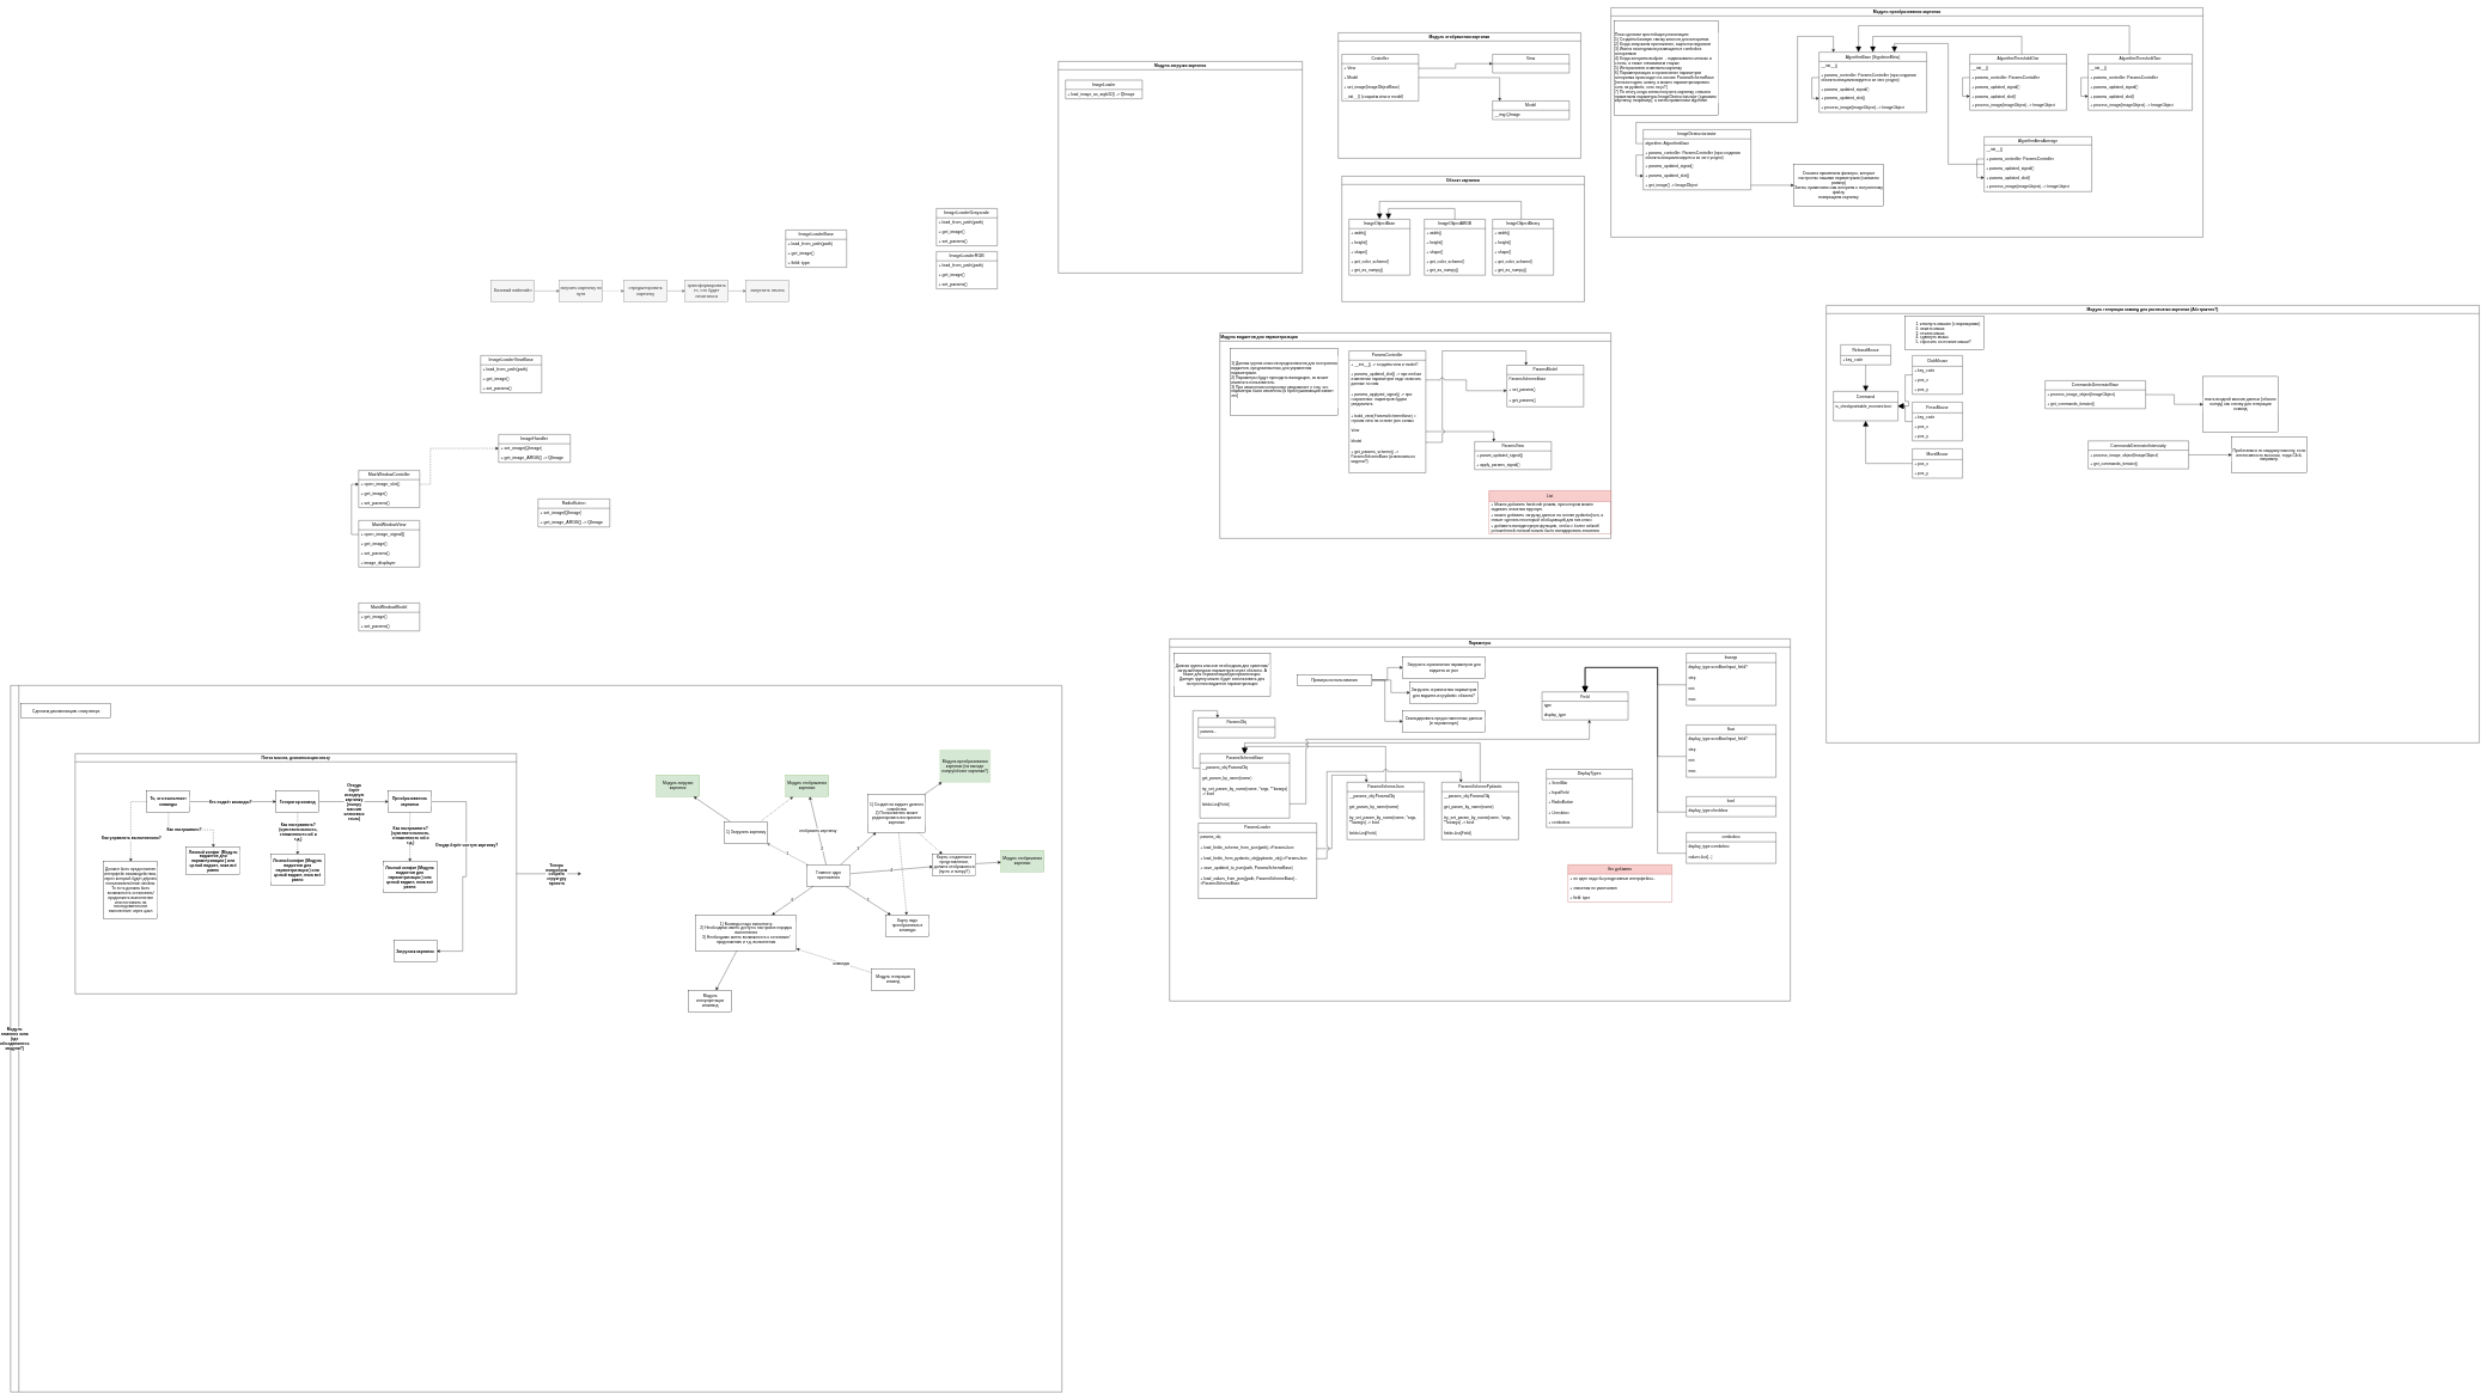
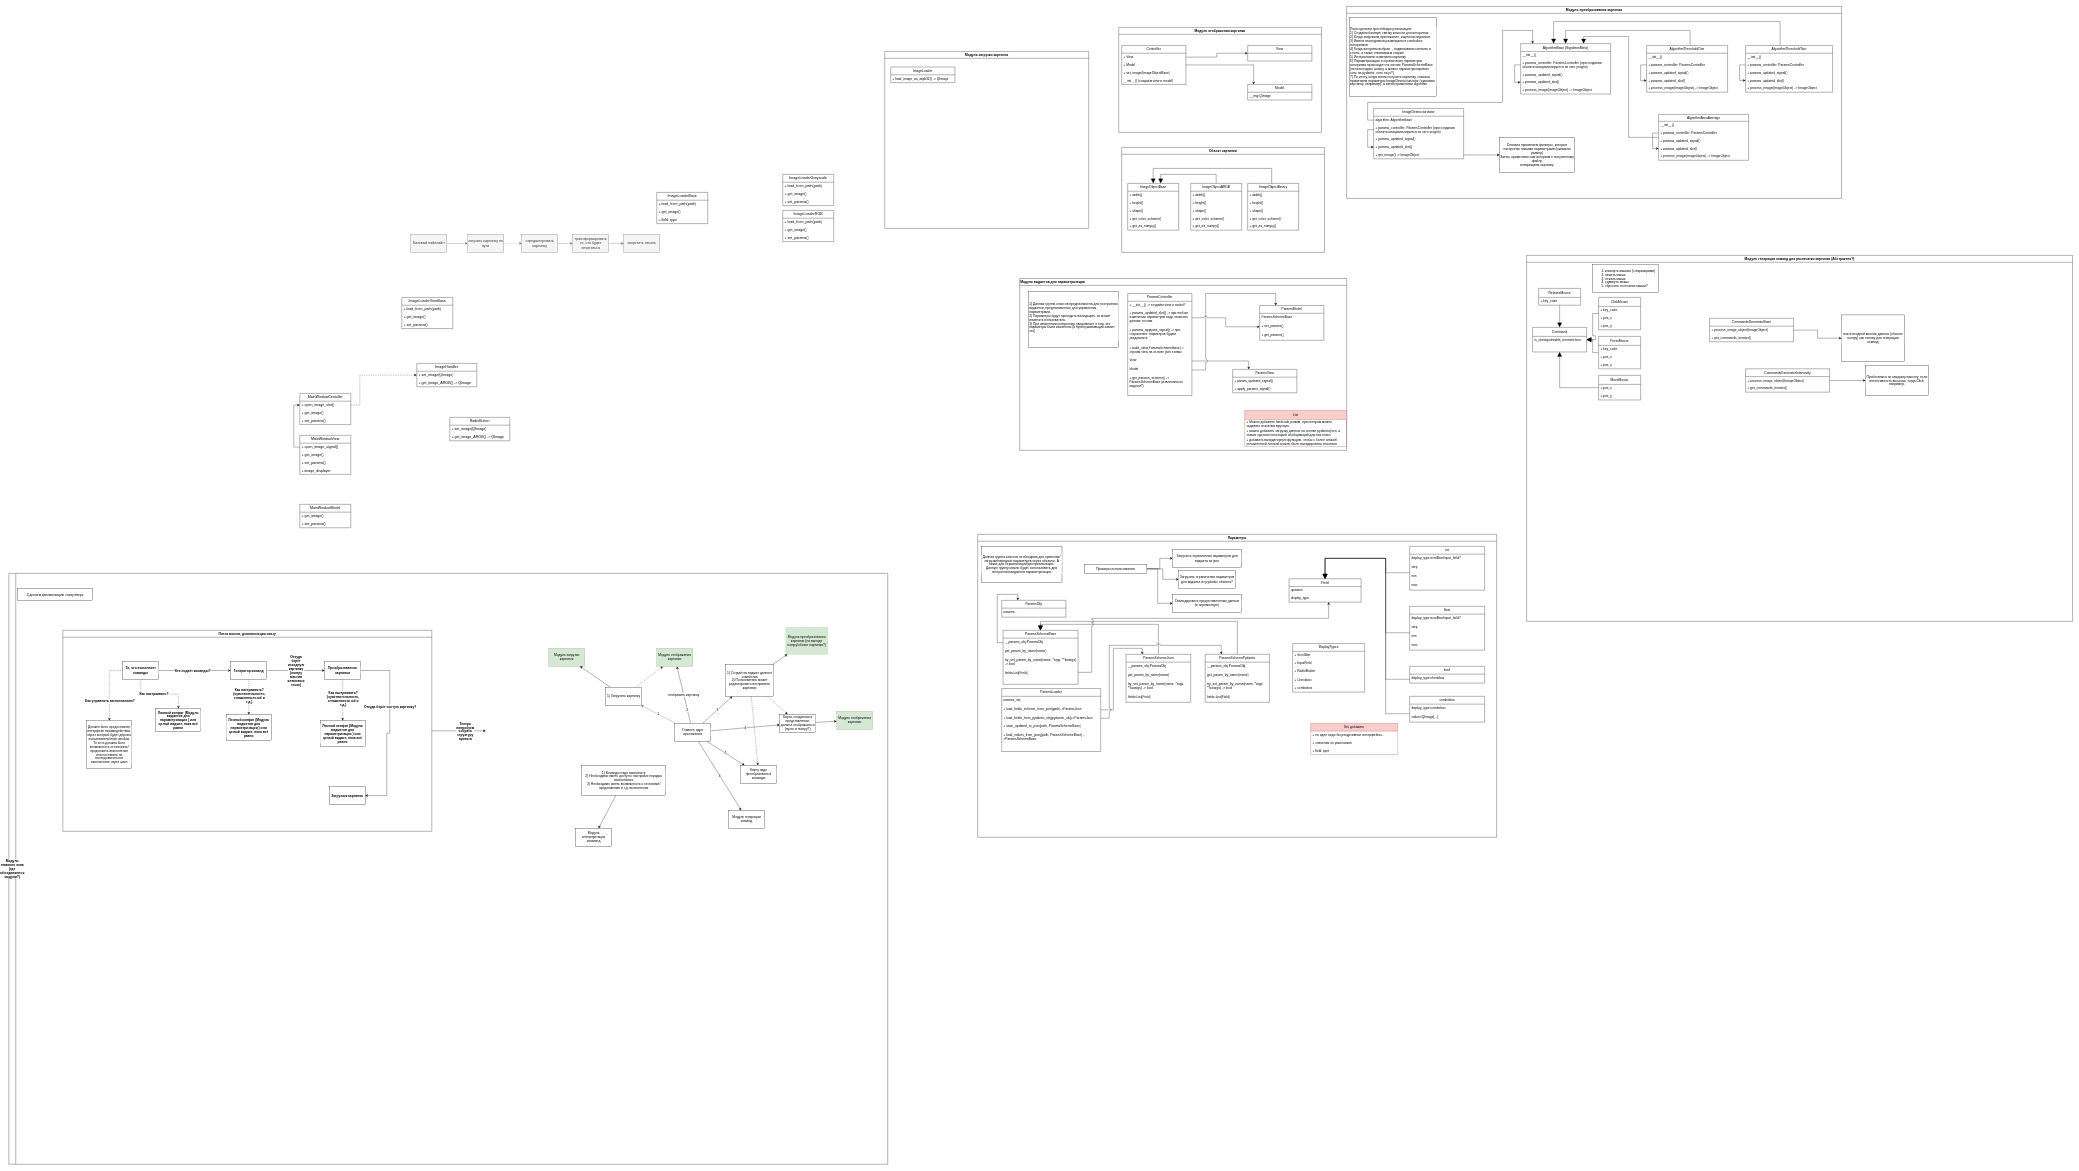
- <mxCell id="141" value="kwargs" style="swimlane;fontStyle=0;childLayout=stackLayout;horizontal=1;startSize=26;fillColor=none;horizontalStack=0;resizeParent=1;resizeParentMax=0;resizeLast=0;collapsible=1;marginBottom=0;whiteSpace=wrap;html=1;fontFamily=Helvetica;fontSize=11;fontColor=default;labelBackgroundColor=default;" parent="103" vertex="1"><mxGeometry x="1440" y="40" width="250" height="146" as="geometry" /></mxCell>
+ <mxCell id="141" value="int" style="swimlane;fontStyle=0;childLayout=stackLayout;horizontal=1;startSize=26;fillColor=none;horizontalStack=0;resizeParent=1;resizeParentMax=0;resizeLast=0;collapsible=1;marginBottom=0;whiteSpace=wrap;html=1;fontFamily=Helvetica;fontSize=11;fontColor=default;labelBackgroundColor=default;" parent="103" vertex="1"><mxGeometry x="1440" y="40" width="250" height="146" as="geometry" /></mxCell>
- <mxCell id="169" value="type" style="text;strokeColor=none;fillColor=none;align=left;verticalAlign=top;spacingLeft=4;spacingRight=4;overflow=hidden;rotatable=0;points=[[0,0.5],[1,0.5]];portConstraint=eastwest;whiteSpace=wrap;html=1;fontFamily=Helvetica;fontSize=11;fontColor=default;labelBackgroundColor=default;" parent="168" vertex="1"><mxGeometry y="26" width="240" height="26" as="geometry" /></mxCell>
+ <mxCell id="169" value="updated" style="text;strokeColor=none;fillColor=none;align=left;verticalAlign=top;spacingLeft=4;spacingRight=4;overflow=hidden;rotatable=0;points=[[0,0.5],[1,0.5]];portConstraint=eastwest;whiteSpace=wrap;html=1;fontFamily=Helvetica;fontSize=11;fontColor=default;labelBackgroundColor=default;" parent="168" vertex="1"><mxGeometry y="26" width="240" height="26" as="geometry" /></mxCell>
- <mxCell id="167" value="values:List[...]" style="text;strokeColor=none;fillColor=none;align=left;verticalAlign=top;spacingLeft=4;spacingRight=4;overflow=hidden;rotatable=0;points=[[0,0.5],[1,0.5]];portConstraint=eastwest;whiteSpace=wrap;html=1;fontFamily=Helvetica;fontSize=11;fontColor=default;labelBackgroundColor=default;" parent="165" vertex="1"><mxGeometry y="56" width="250" height="30" as="geometry" /></mxCell>
+ <mxCell id="167" value="values:QImage[...]" style="text;strokeColor=none;fillColor=none;align=left;verticalAlign=top;spacingLeft=4;spacingRight=4;overflow=hidden;rotatable=0;points=[[0,0.5],[1,0.5]];portConstraint=eastwest;whiteSpace=wrap;html=1;fontFamily=Helvetica;fontSize=11;fontColor=default;labelBackgroundColor=default;" parent="165" vertex="1"><mxGeometry y="56" width="250" height="30" as="geometry" /></mxCell>
- <mxCell id="228" value="6" style="rounded=0;orthogonalLoop=1;jettySize=auto;html=1;fontFamily=Helvetica;fontSize=11;fontColor=default;fontStyle=0;labelBackgroundColor=default;resizable=0;" parent="174" source="206" target="227" edge="1"><mxGeometry relative="1" as="geometry"><mxPoint x="2337" y="570" as="sourcePoint" /><mxPoint x="2463" y="650" as="targetPoint" /></mxGeometry></mxCell>
+ <mxCell id="228" value="6" style="rounded=0;orthogonalLoop=1;jettySize=auto;html=1;fontFamily=Helvetica;fontSize=11;fontColor=default;fontStyle=0;labelBackgroundColor=default;resizable=0;" parent="174" source="206" target="223" edge="1"><mxGeometry relative="1" as="geometry"><mxPoint x="2337" y="570" as="sourcePoint" /><mxPoint x="2463" y="650" as="targetPoint" /></mxGeometry></mxCell>
- <mxCell id="221" style="rounded=0;orthogonalLoop=1;jettySize=auto;html=1;fontFamily=Helvetica;fontSize=11;fontColor=default;fontStyle=0;labelBackgroundColor=default;resizable=0;dashed=1;" parent="174" source="223" target="227" edge="1"><mxGeometry relative="1" as="geometry" /></mxCell>
- <mxCell id="222" value="команды" style="edgeLabel;html=1;align=center;verticalAlign=middle;resizable=0;points=[];rounded=0;strokeColor=default;fontFamily=Helvetica;fontSize=11;fontColor=default;fontStyle=0;labelBackgroundColor=default;fillColor=default;" parent="221" vertex="1" connectable="0"><mxGeometry x="-0.19" y="2" relative="1" as="geometry"><mxPoint as="offset" /></mxGeometry></mxCell>
